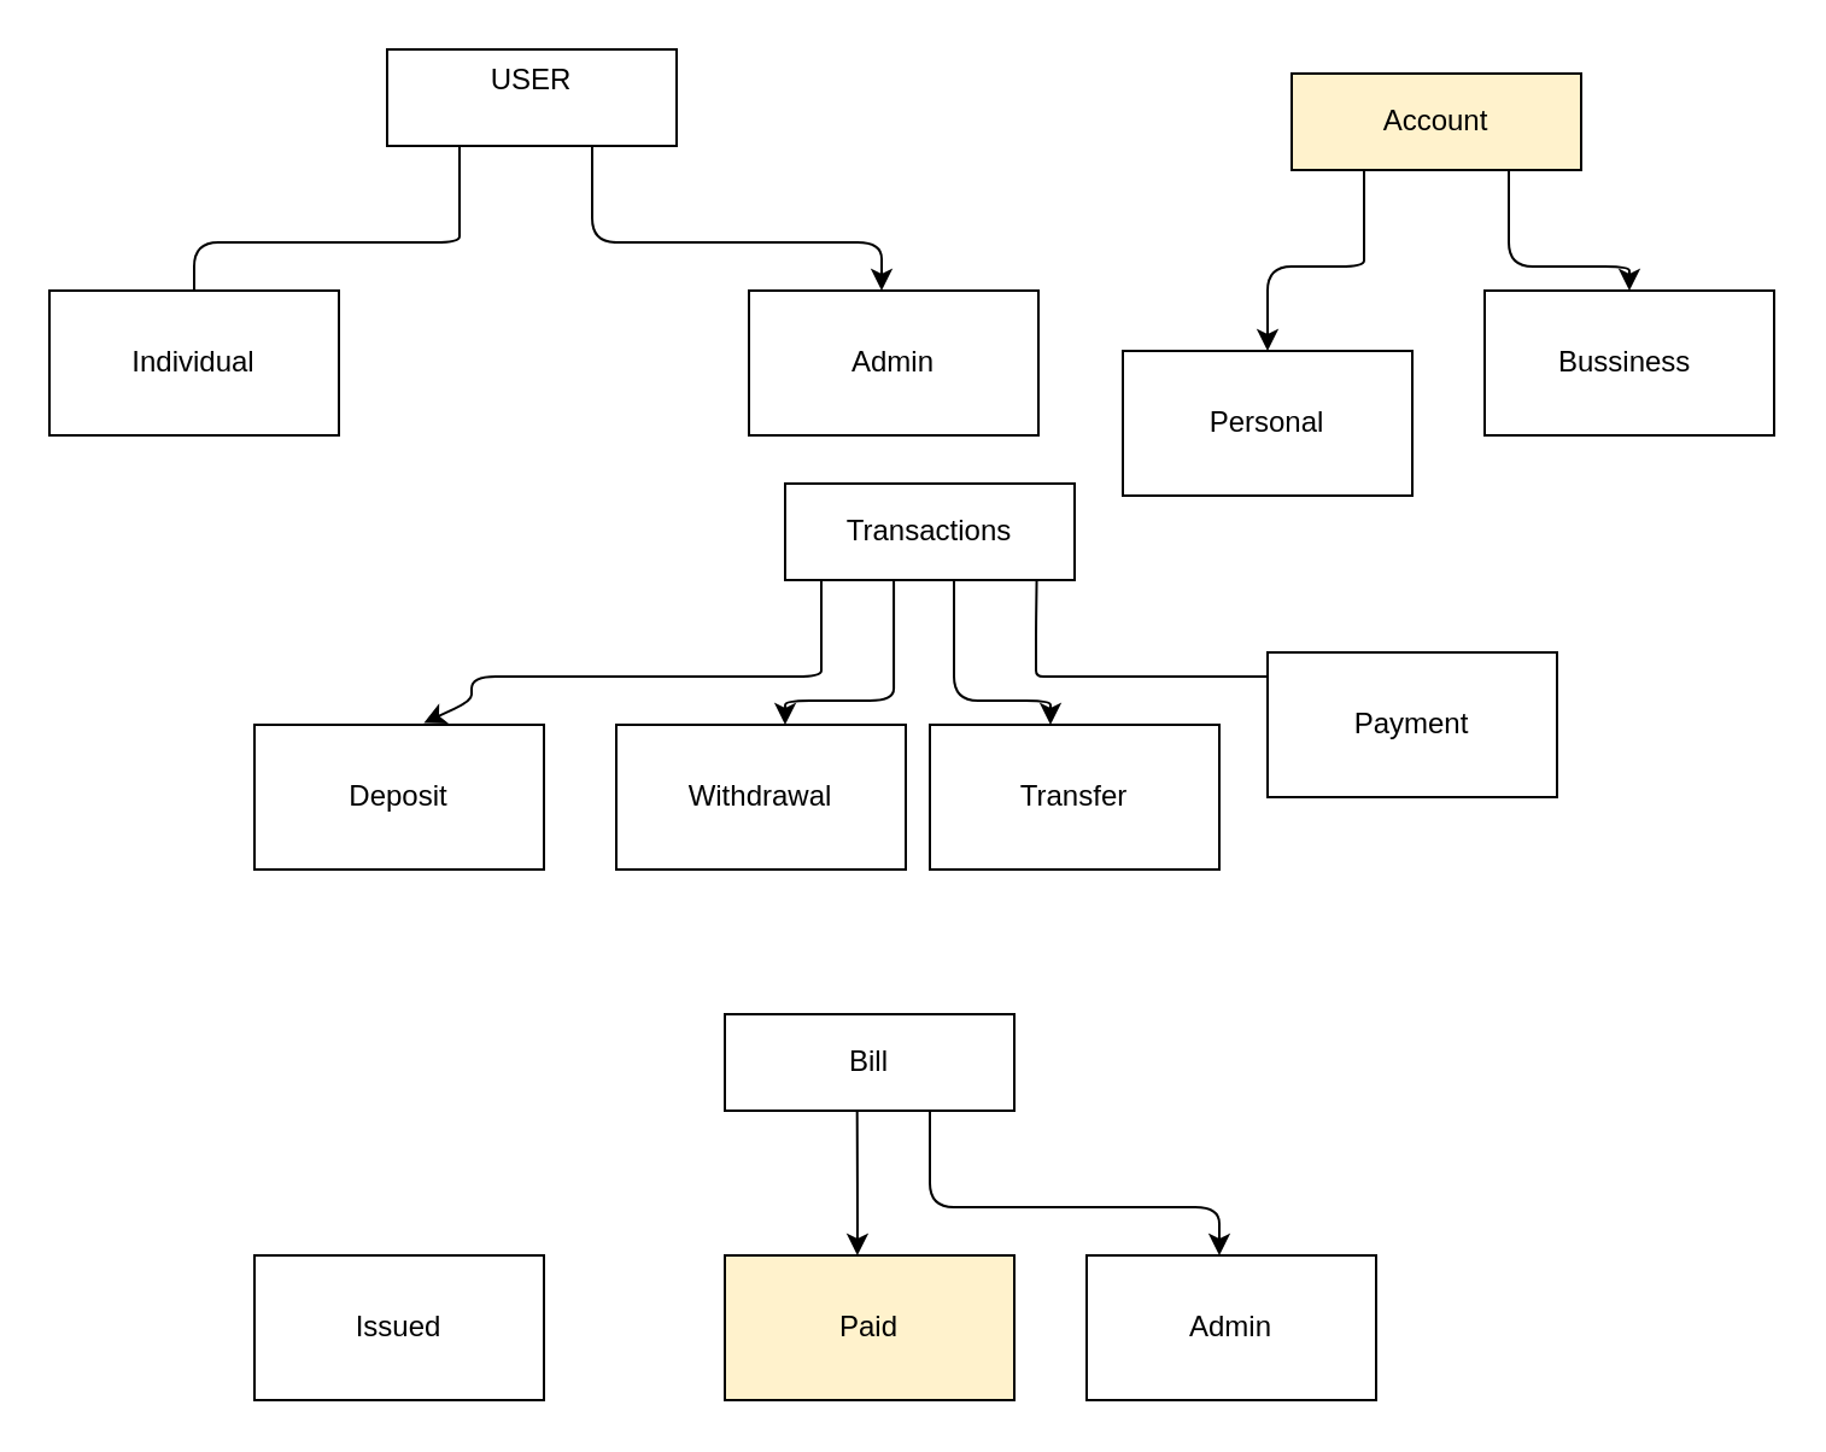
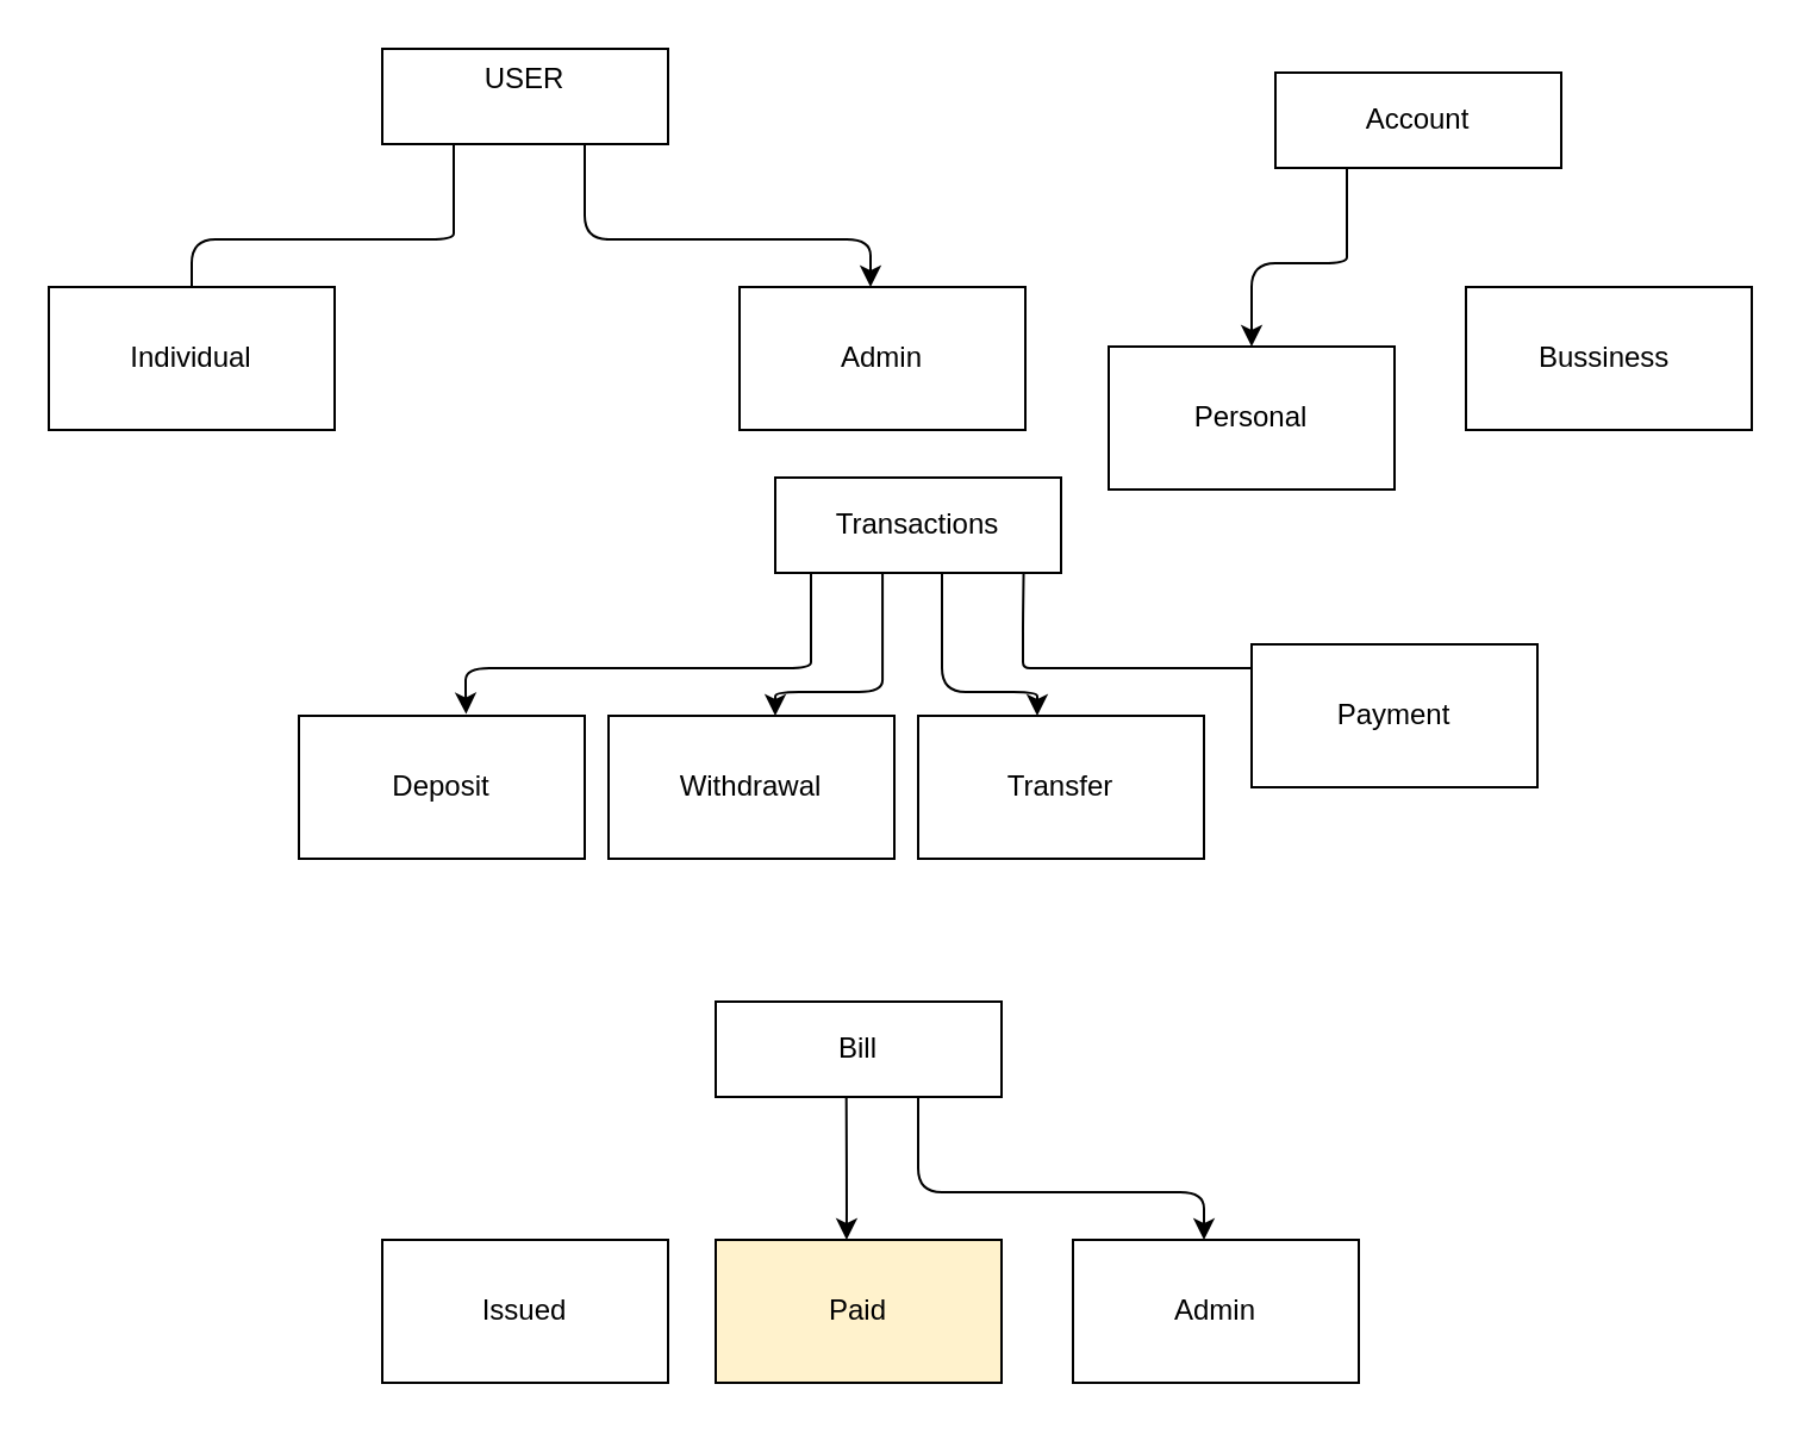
- <mxCell id="9" value="&lt;div&gt;Account&lt;/div&gt;" style="rounded=0;whiteSpace=wrap;html=1;fillColor=#fff2cc;" vertex="1" parent="1"><mxGeometry x="535" y="30" width="120" height="40" as="geometry" /></mxCell>
+ <mxCell id="9" value="&lt;div&gt;Account&lt;/div&gt;" style="rounded=0;whiteSpace=wrap;html=1;" vertex="1" parent="1"><mxGeometry x="535" y="30" width="120" height="40" as="geometry" /></mxCell>
- <mxCell id="8" style="edgeStyle=none;html=1;exitX=0.75;exitY=1;exitDx=0;exitDy=0;entryX=0.5;entryY=0;entryDx=0;entryDy=0;" edge="1" parent="1" source="9" target="11"><mxGeometry relative="1" as="geometry"><Array as="points"><mxPoint x="625" y="110" /><mxPoint x="675" y="110" /></Array></mxGeometry></mxCell>
- <mxCell id="16" value="Deposit" style="rounded=0;whiteSpace=wrap;html=1;" vertex="1" parent="1"><mxGeometry x="105" y="300" width="120" height="60" as="geometry" /></mxCell>
+ <mxCell id="16" value="Deposit" style="rounded=0;whiteSpace=wrap;html=1;" vertex="1" parent="1"><mxGeometry x="125" y="300" width="120" height="60" as="geometry" /></mxCell>
- <mxCell id="25" value="Issued" style="rounded=0;whiteSpace=wrap;html=1;" vertex="1" parent="1"><mxGeometry x="105" y="520" width="120" height="60" as="geometry" /></mxCell>
+ <mxCell id="25" value="Issued" style="rounded=0;whiteSpace=wrap;html=1;" vertex="1" parent="1"><mxGeometry x="160" y="520" width="120" height="60" as="geometry" /></mxCell>
